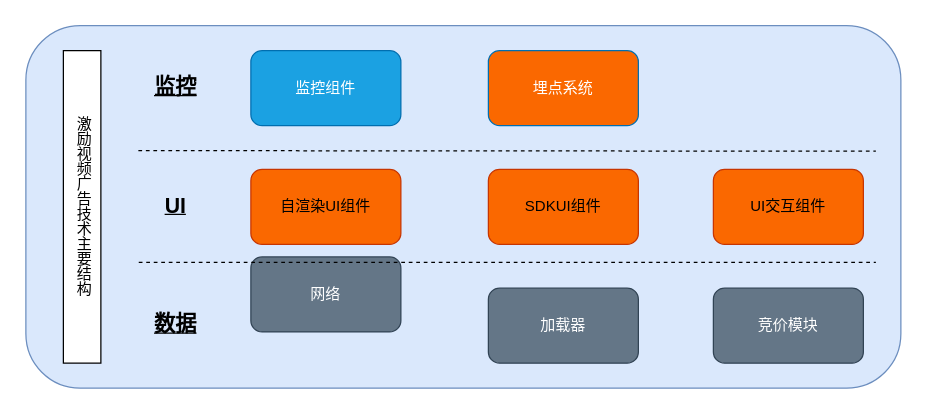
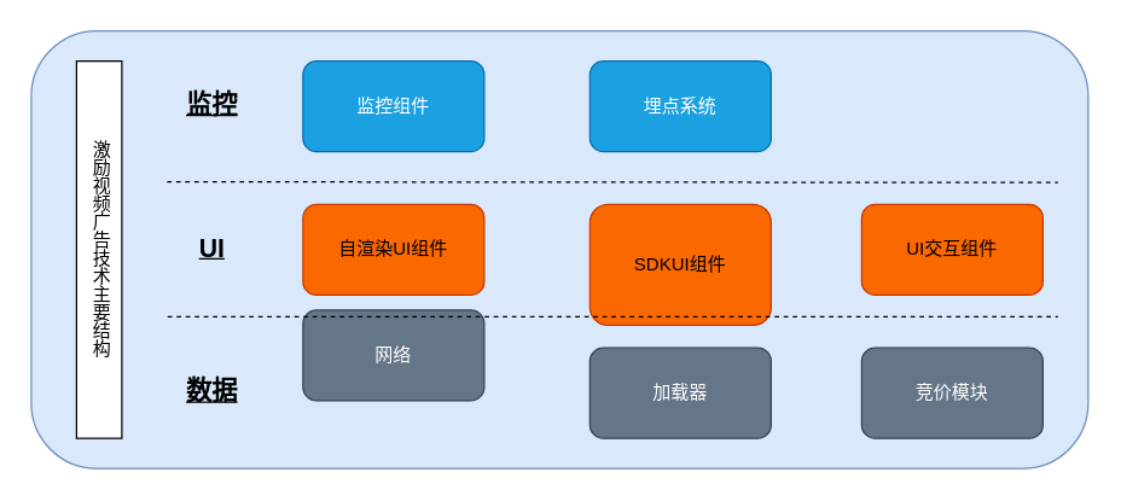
- <mxCell id="10" value="埋点系统" style="rounded=1;whiteSpace=wrap;html=1;fillColor=#fa6800;fontColor=#ffffff;strokeColor=#006EAF;" vertex="1" parent="1"><mxGeometry x="390" y="40" width="120" height="60" as="geometry" /></mxCell>
+ <mxCell id="10" value="埋点系统" style="rounded=1;whiteSpace=wrap;html=1;fillColor=#1ba1e2;fontColor=#ffffff;strokeColor=#006EAF;" vertex="1" parent="1"><mxGeometry x="390" y="40" width="120" height="60" as="geometry" /></mxCell>
- <mxCell id="7" value="SDKUI组件" style="rounded=1;whiteSpace=wrap;html=1;fillColor=#fa6800;fontColor=#000000;strokeColor=#C73500;" vertex="1" parent="1"><mxGeometry x="390" y="135" width="120" height="60" as="geometry" /></mxCell>
+ <mxCell id="7" value="SDKUI组件" style="rounded=1;whiteSpace=wrap;html=1;fillColor=#fa6800;fontColor=#000000;strokeColor=#C73500;" vertex="1" parent="1"><mxGeometry x="390" y="135" width="120" height="80" as="geometry" /></mxCell>
